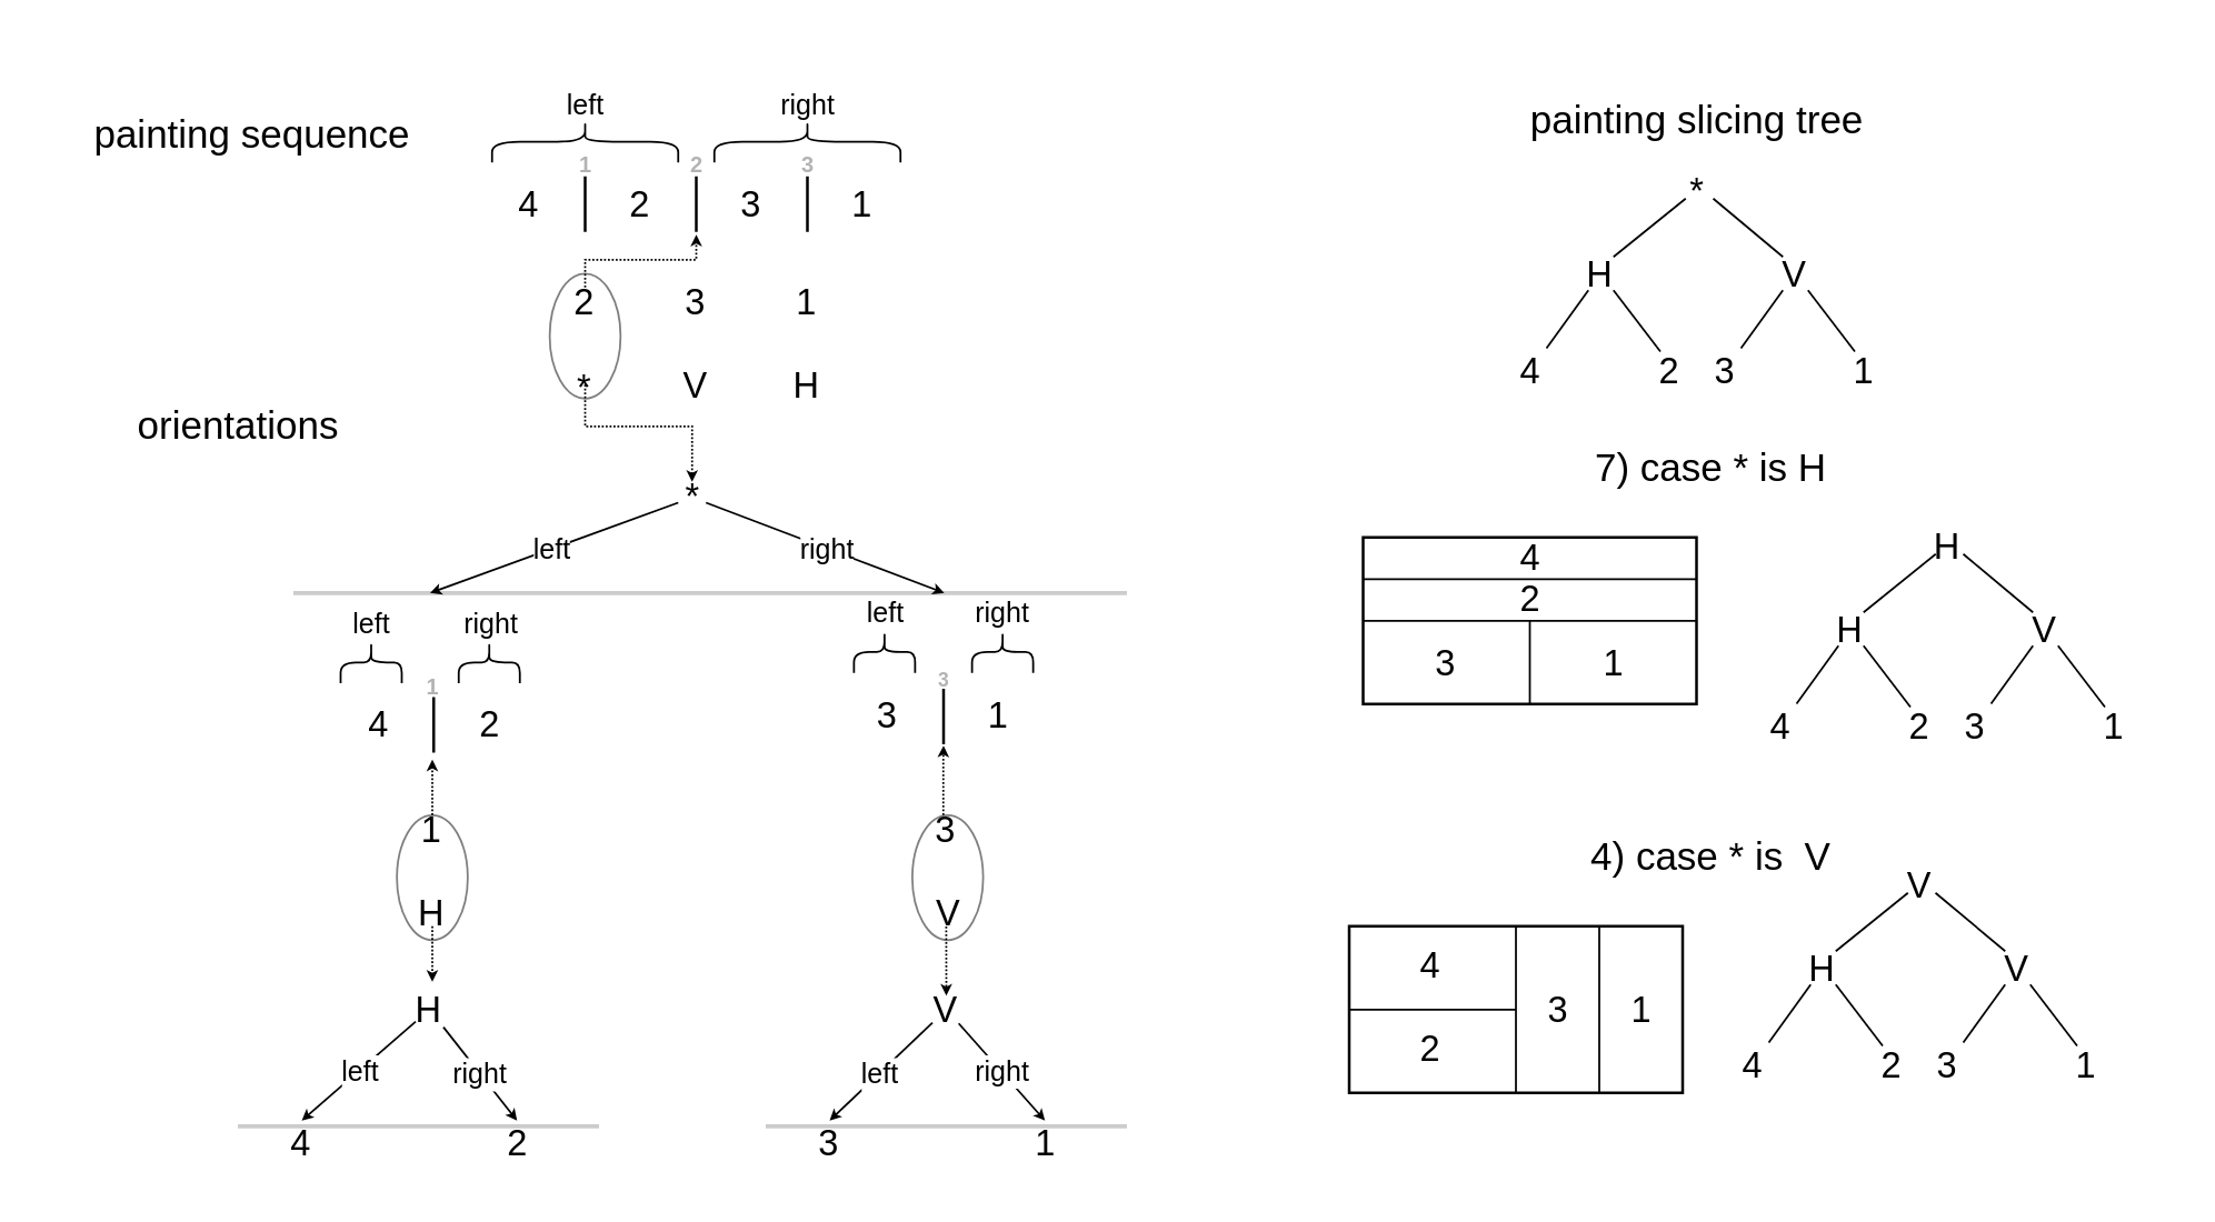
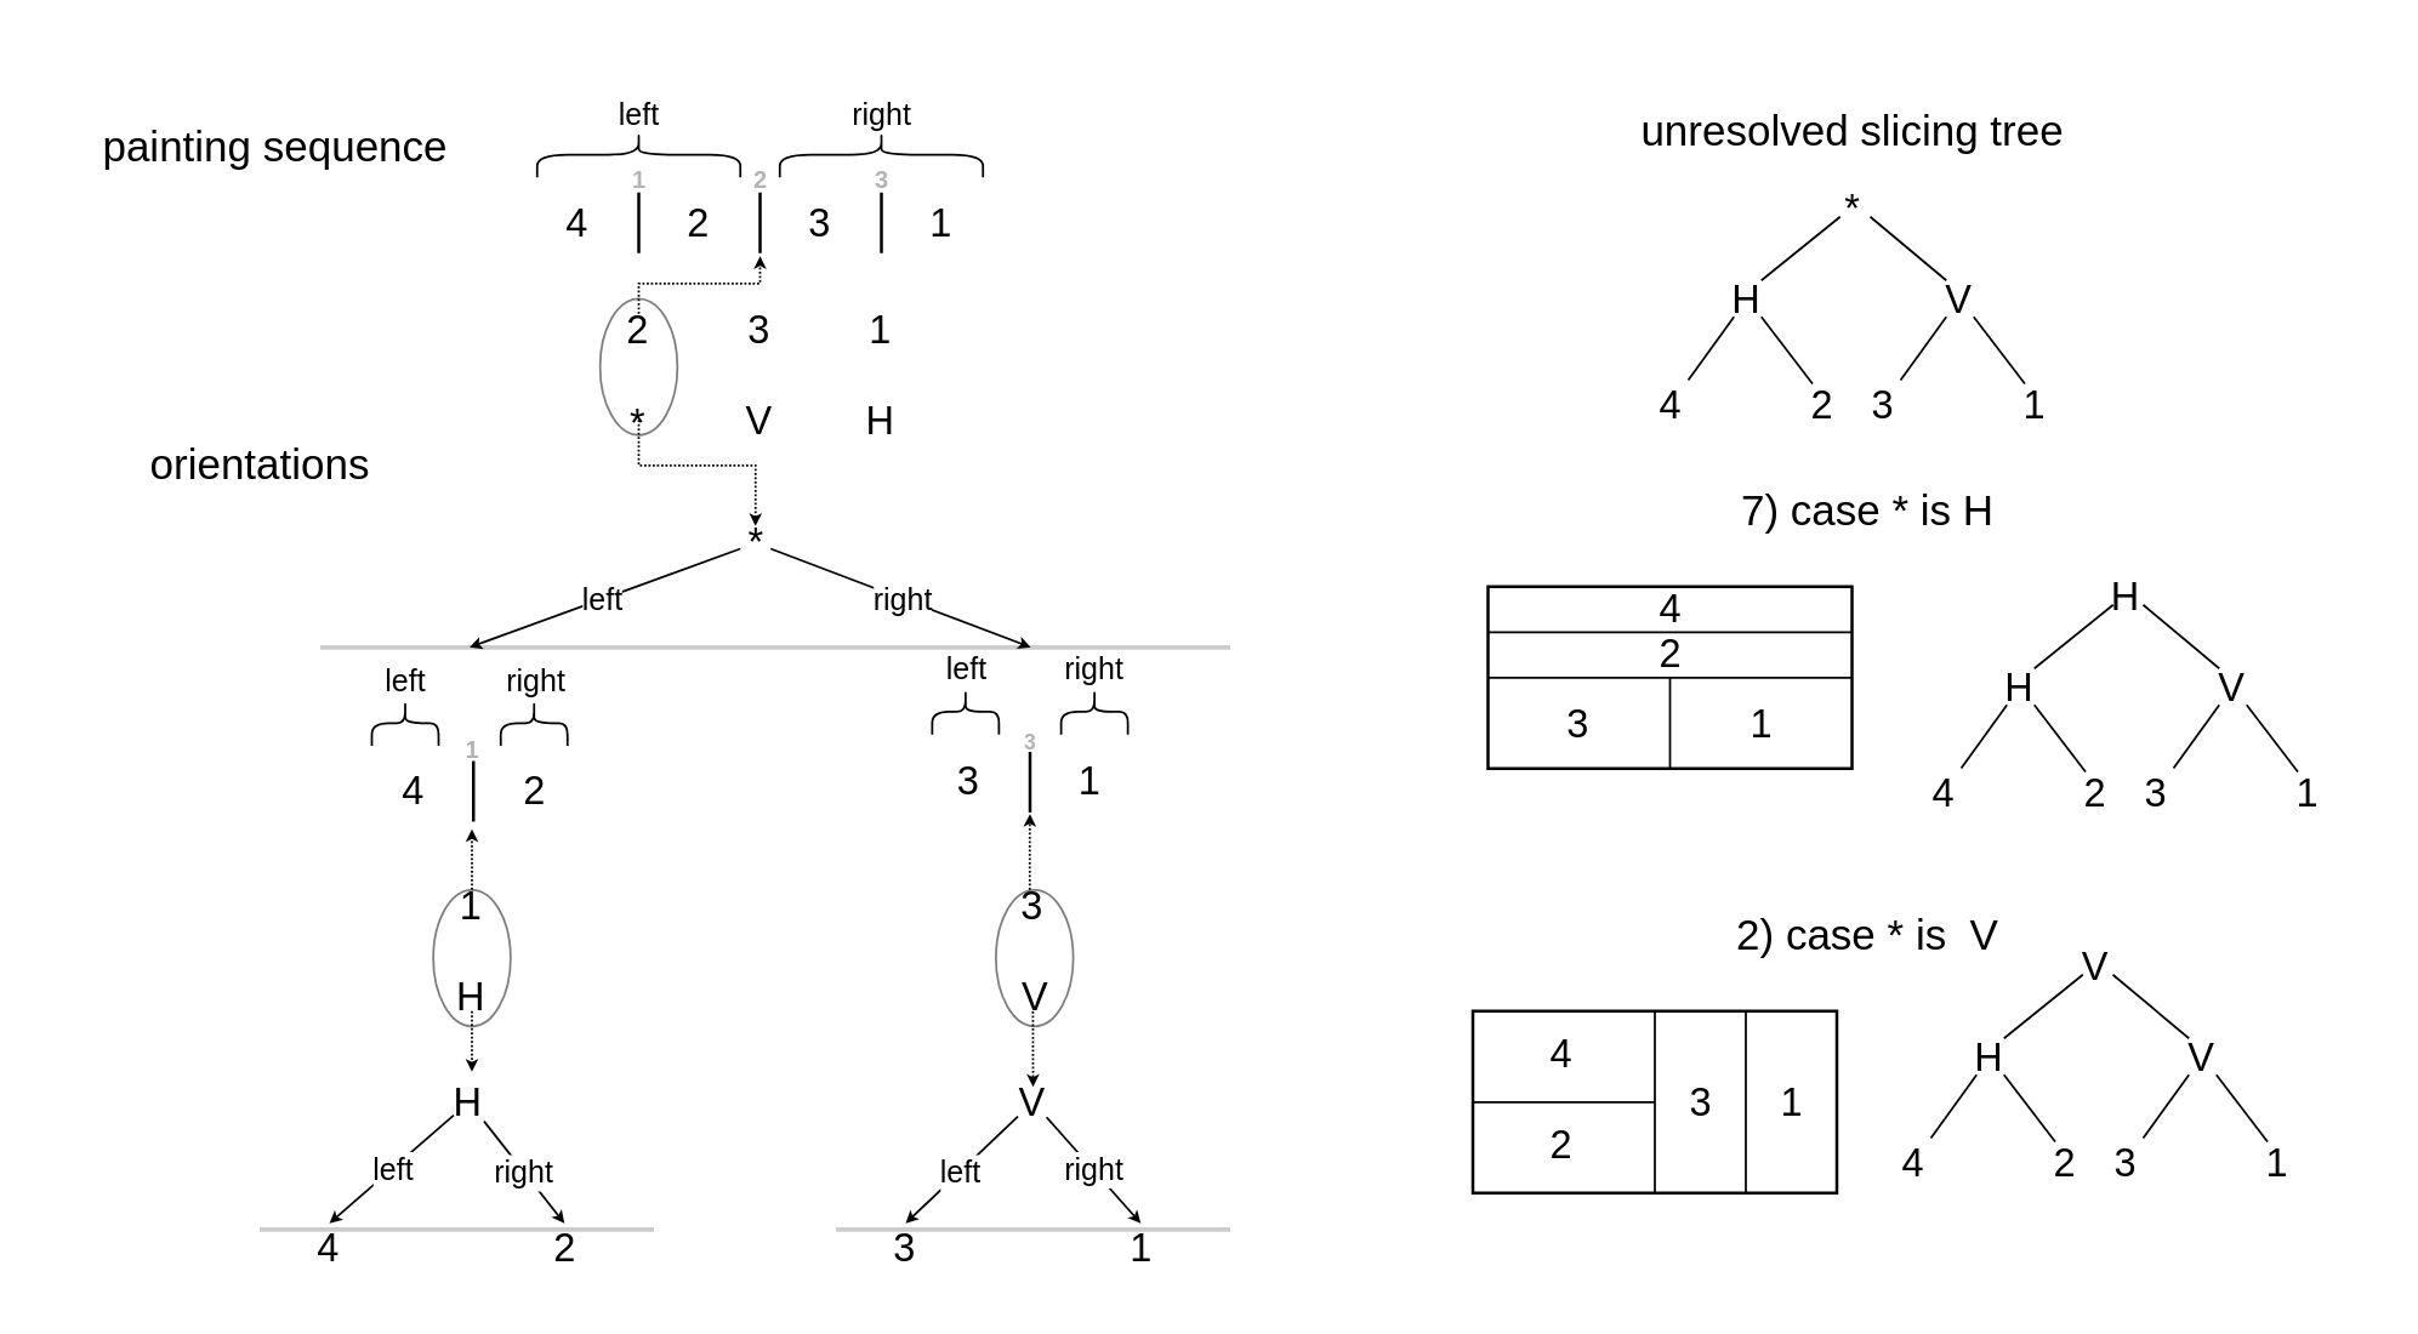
- <mxCell id="131" value="&lt;font style=&quot;font-size: 14px;&quot;&gt;painting slicing tree&lt;/font&gt;" style="text;html=1;align=center;verticalAlign=middle;resizable=0;points=[];autosize=1;strokeColor=none;fillColor=none;fontSize=13;fontFamily=Helvetica;fontColor=none;" vertex="1" parent="1"><mxGeometry x="530" y="28" width="160" height="30" as="geometry" /></mxCell>
+ <mxCell id="131" value="&lt;font style=&quot;font-size: 14px;&quot;&gt;unresolved slicing tree&lt;/font&gt;" style="text;html=1;align=center;verticalAlign=middle;resizable=0;points=[];autosize=1;strokeColor=none;fillColor=none;fontSize=13;fontFamily=Helvetica;fontColor=none;" vertex="1" parent="1"><mxGeometry x="530" y="28" width="160" height="30" as="geometry" /></mxCell>
- <mxCell id="123" value="&lt;font style=&quot;font-size: 14px;&quot;&gt;4) case * is&amp;nbsp; V&lt;/font&gt;" style="text;html=1;align=center;verticalAlign=middle;resizable=0;points=[];autosize=1;strokeColor=none;fillColor=none;fontSize=13;fontFamily=Helvetica;fontColor=none;" vertex="1" parent="1"><mxGeometry x="560" y="293" width="110" height="30" as="geometry" /></mxCell>
+ <mxCell id="123" value="&lt;font style=&quot;font-size: 14px;&quot;&gt;2) case * is&amp;nbsp; V&lt;/font&gt;" style="text;html=1;align=center;verticalAlign=middle;resizable=0;points=[];autosize=1;strokeColor=none;fillColor=none;fontSize=13;fontFamily=Helvetica;fontColor=none;" vertex="1" parent="1"><mxGeometry x="560" y="293" width="110" height="30" as="geometry" /></mxCell>
